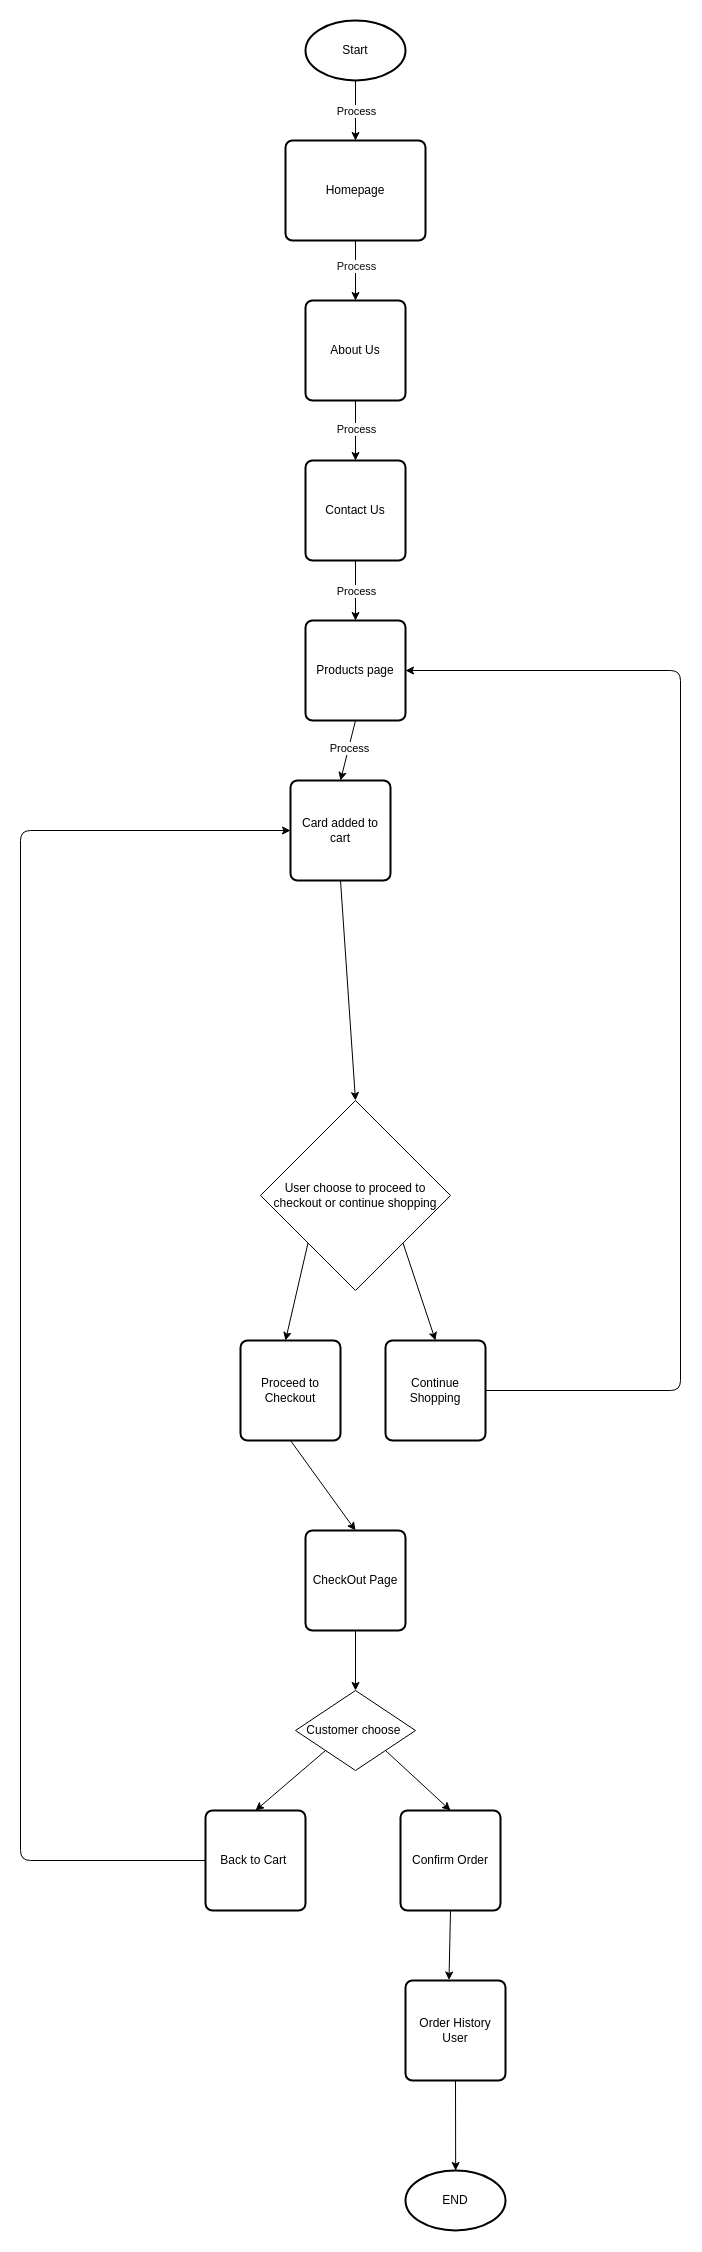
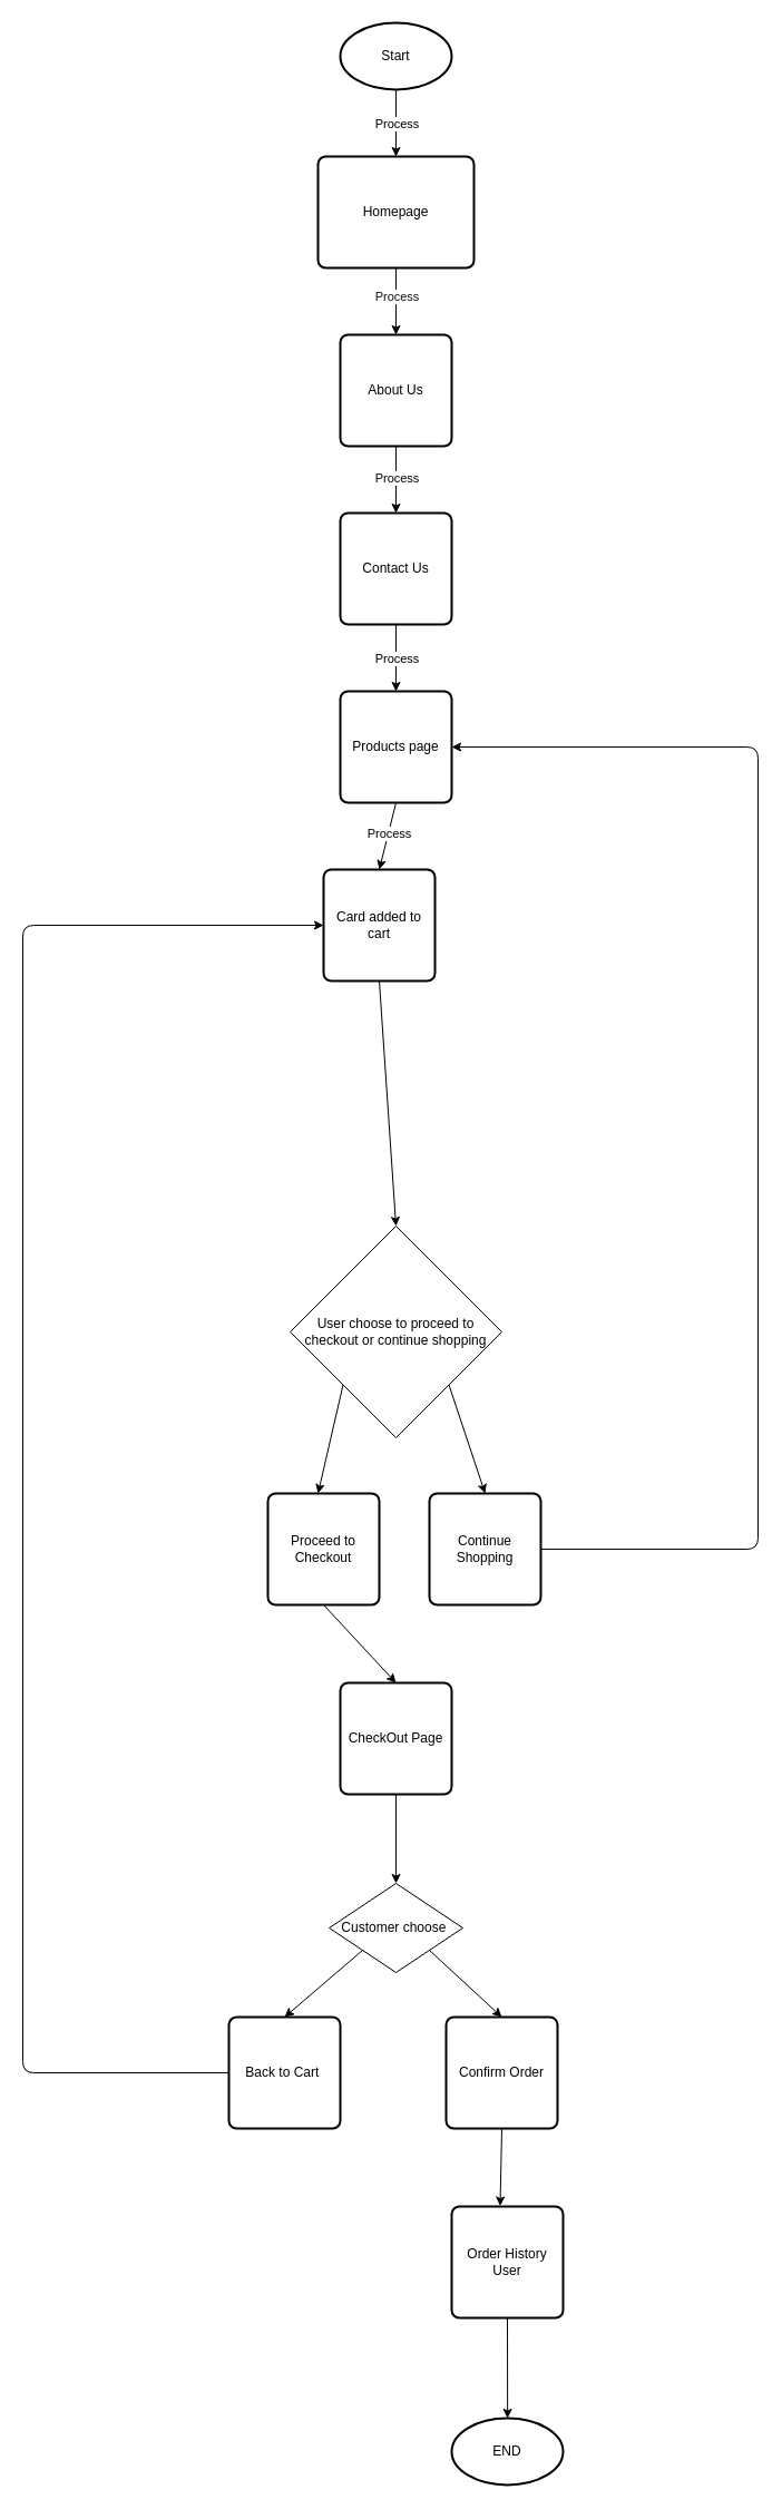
- <mxCell id="20" value="CheckOut Page" style="rounded=1;whiteSpace=wrap;html=1;absoluteArcSize=1;arcSize=14;strokeWidth=2;" parent="1" vertex="1"><mxGeometry x="305" y="1530" width="100" height="100" as="geometry" /></mxCell>
+ <mxCell id="20" value="CheckOut Page" style="rounded=1;whiteSpace=wrap;html=1;absoluteArcSize=1;arcSize=14;strokeWidth=2;" parent="1" vertex="1"><mxGeometry x="305" y="1510" width="100" height="100" as="geometry" /></mxCell>
